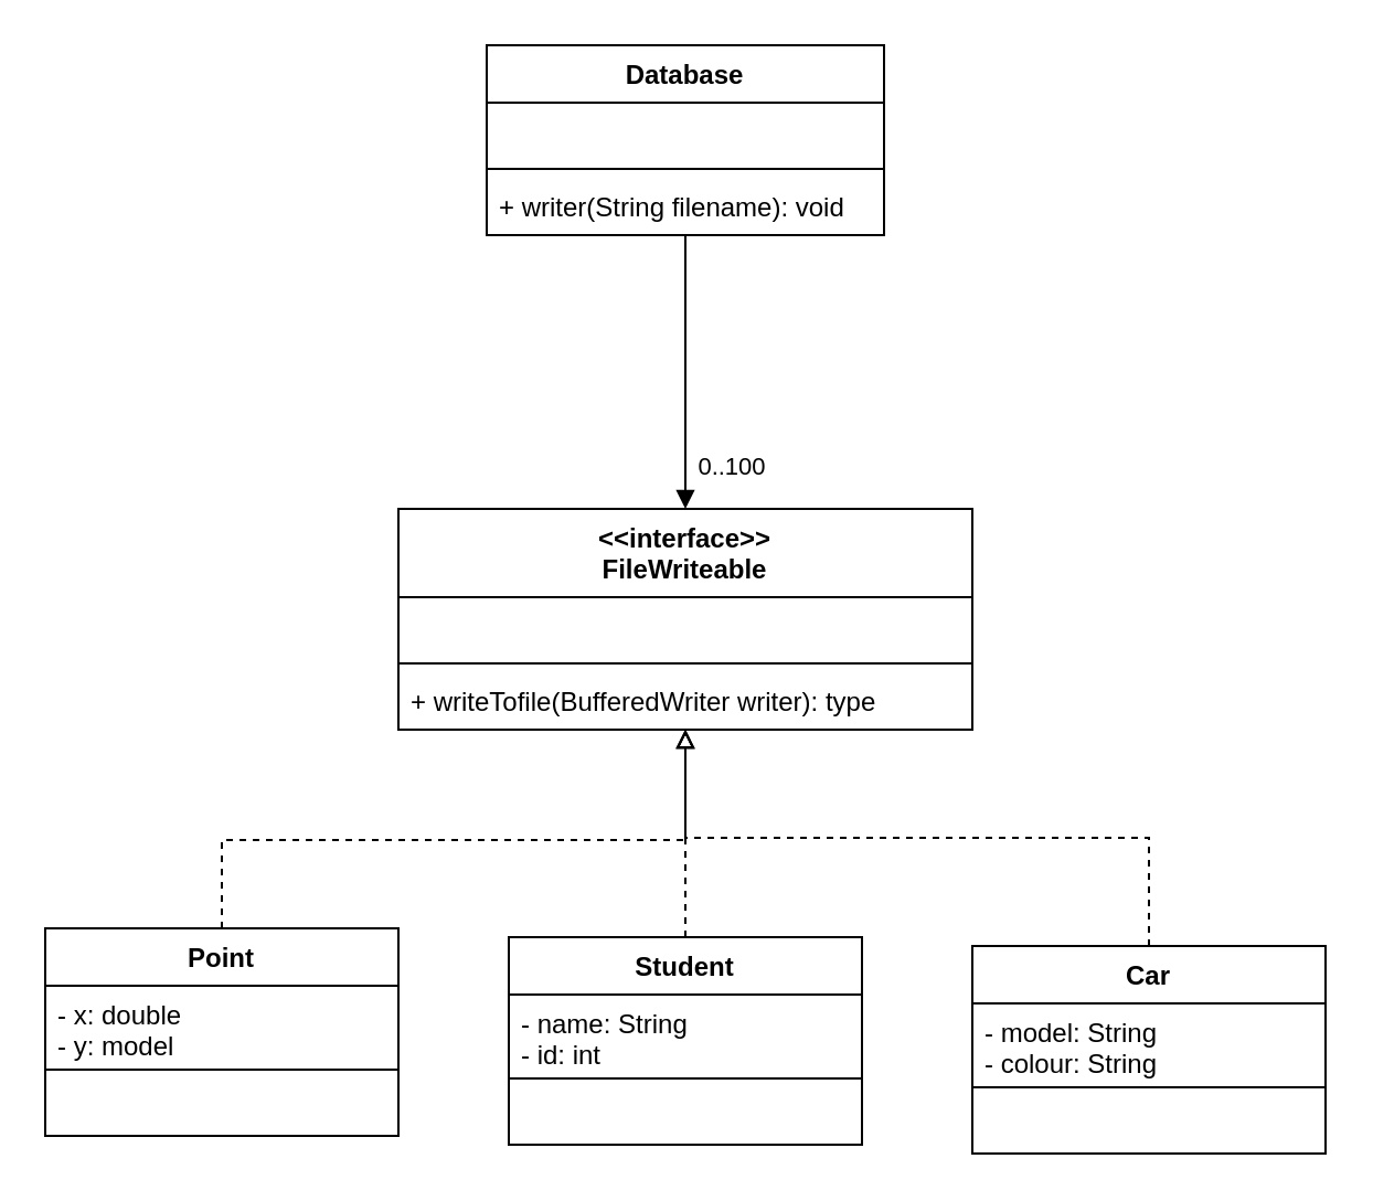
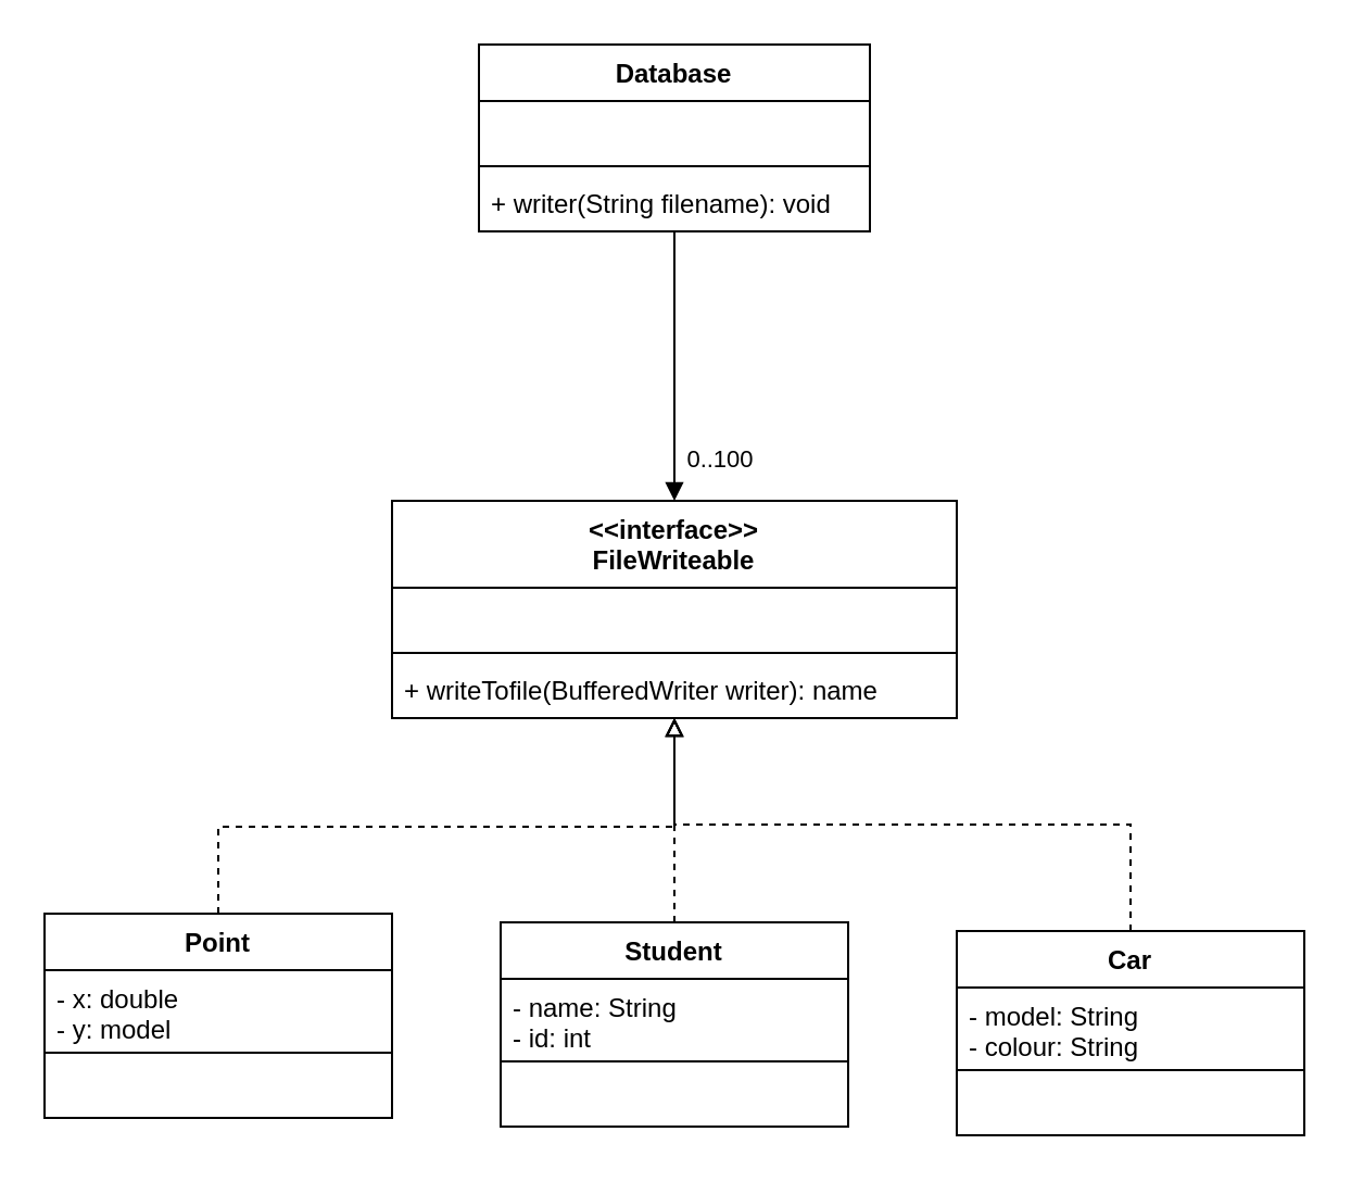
- <mxCell id="20" value="+ writeTofile(BufferedWriter writer): type" style="text;strokeColor=none;fillColor=none;align=left;verticalAlign=top;spacingLeft=4;spacingRight=4;overflow=hidden;rotatable=0;points=[[0,0.5],[1,0.5]];portConstraint=eastwest;" vertex="1" parent="17"><mxGeometry y="74" width="260" height="26" as="geometry" /></mxCell>
+ <mxCell id="20" value="+ writeTofile(BufferedWriter writer): name" style="text;strokeColor=none;fillColor=none;align=left;verticalAlign=top;spacingLeft=4;spacingRight=4;overflow=hidden;rotatable=0;points=[[0,0.5],[1,0.5]];portConstraint=eastwest;" vertex="1" parent="17"><mxGeometry y="74" width="260" height="26" as="geometry" /></mxCell>
